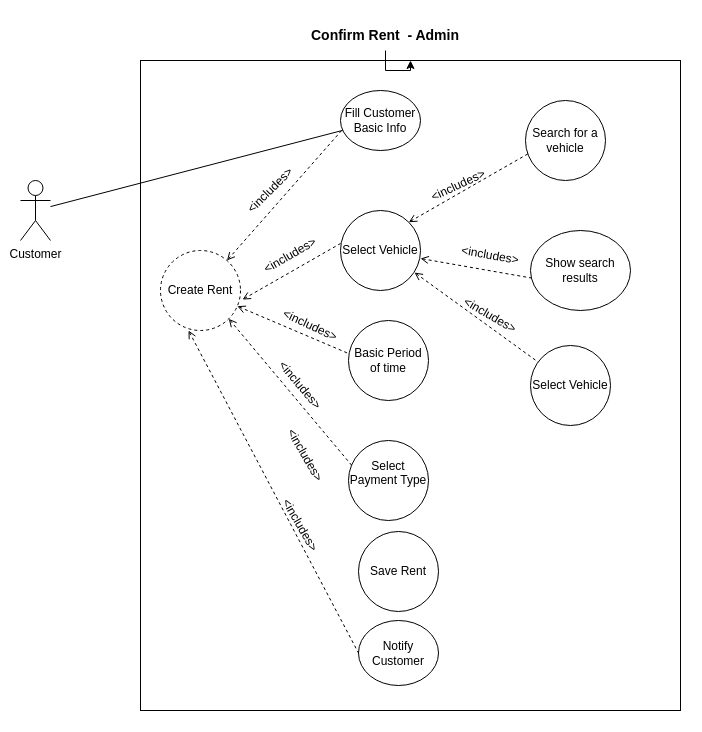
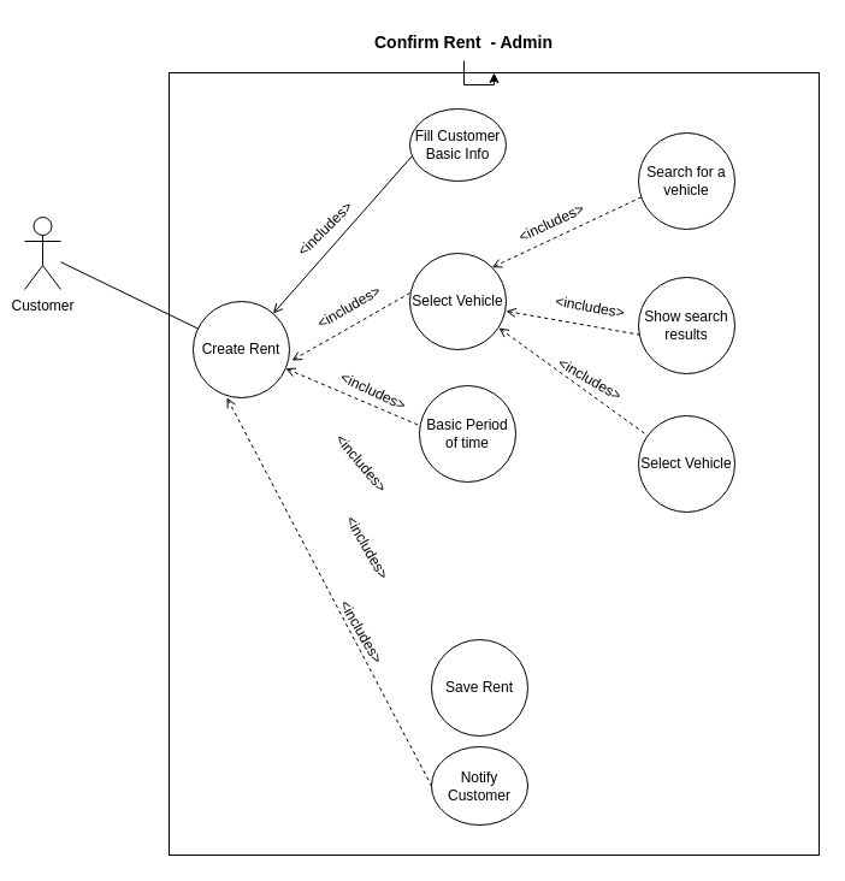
- <mxCell id="22" value="Search for a vehicle" style="ellipse;whiteSpace=wrap;html=1;aspect=fixed;direction=south;" parent="1" vertex="1"><mxGeometry x="525" y="100" width="80" height="80" as="geometry" /></mxCell>
+ <mxCell id="22" value="Search for a vehicle" style="ellipse;whiteSpace=wrap;html=1;aspect=fixed;direction=south;" parent="1" vertex="1"><mxGeometry x="530" y="110" width="80" height="80" as="geometry" /></mxCell>
- <mxCell id="5" value="" style="endArrow=none;html=1;rounded=0;" parent="1" source="3" target="8" edge="1"><mxGeometry width="50" height="50" relative="1" as="geometry"><mxPoint x="90" y="240" as="sourcePoint" /><mxPoint x="140" y="200" as="targetPoint" /></mxGeometry></mxCell>
+ <mxCell id="5" value="" style="endArrow=none;html=1;rounded=0;" parent="1" source="3" target="4" edge="1"><mxGeometry width="50" height="50" relative="1" as="geometry"><mxPoint x="90" y="240" as="sourcePoint" /><mxPoint x="140" y="200" as="targetPoint" /></mxGeometry></mxCell>
- <mxCell id="9" value="" style="endArrow=none;html=1;rounded=0;entryX=0.025;entryY=0.65;entryDx=0;entryDy=0;entryPerimeter=0;dashed=1;endFill=0;startArrow=open;startFill=0;" parent="1" source="4" target="8" edge="1"><mxGeometry width="50" height="50" relative="1" as="geometry"><mxPoint x="100" y="280" as="sourcePoint" /><mxPoint x="251" y="239" as="targetPoint" /></mxGeometry></mxCell>
+ <mxCell id="9" value="" style="endArrow=none;html=1;rounded=0;entryX=0.025;entryY=0.65;entryDx=0;entryDy=0;entryPerimeter=0;dashed=0;endFill=0;startArrow=open;startFill=0;" parent="1" source="4" target="8" edge="1"><mxGeometry width="50" height="50" relative="1" as="geometry"><mxPoint x="100" y="280" as="sourcePoint" /><mxPoint x="251" y="239" as="targetPoint" /></mxGeometry></mxCell>
- <mxCell id="23" value="Show search results" style="ellipse;whiteSpace=wrap;html=1;aspect=fixed;direction=south;" parent="1" vertex="1"><mxGeometry x="530" y="230" width="100" height="80" as="geometry" /></mxCell>
+ <mxCell id="23" value="Show search results" style="ellipse;whiteSpace=wrap;html=1;aspect=fixed;direction=south;" parent="1" vertex="1"><mxGeometry x="530" y="230" width="80" height="80" as="geometry" /></mxCell>
- <mxCell id="4" value="Create Rent" style="ellipse;whiteSpace=wrap;html=1;aspect=fixed;dashed=1;" parent="1" vertex="1"><mxGeometry x="160" y="250" width="80" height="80" as="geometry" /></mxCell>
+ <mxCell id="4" value="Create Rent" style="ellipse;whiteSpace=wrap;html=1;aspect=fixed;" parent="1" vertex="1"><mxGeometry x="160" y="250" width="80" height="80" as="geometry" /></mxCell>
- <mxCell id="18" value="" style="endArrow=none;html=1;rounded=0;entryX=0.063;entryY=0.338;entryDx=0;entryDy=0;entryPerimeter=0;dashed=1;startArrow=open;startFill=0;exitX=1;exitY=1;exitDx=0;exitDy=0;" parent="1" source="4" target="17" edge="1"><mxGeometry width="50" height="50" relative="1" as="geometry"><mxPoint x="247" y="340" as="sourcePoint" /><mxPoint x="348" y="453" as="targetPoint" /></mxGeometry></mxCell>
- <mxCell id="17" value="Select Payment Type&lt;div&gt;&lt;br&gt;&lt;/div&gt;" style="ellipse;whiteSpace=wrap;html=1;aspect=fixed;" parent="1" vertex="1"><mxGeometry x="348" y="440" width="80" height="80" as="geometry" /></mxCell>
